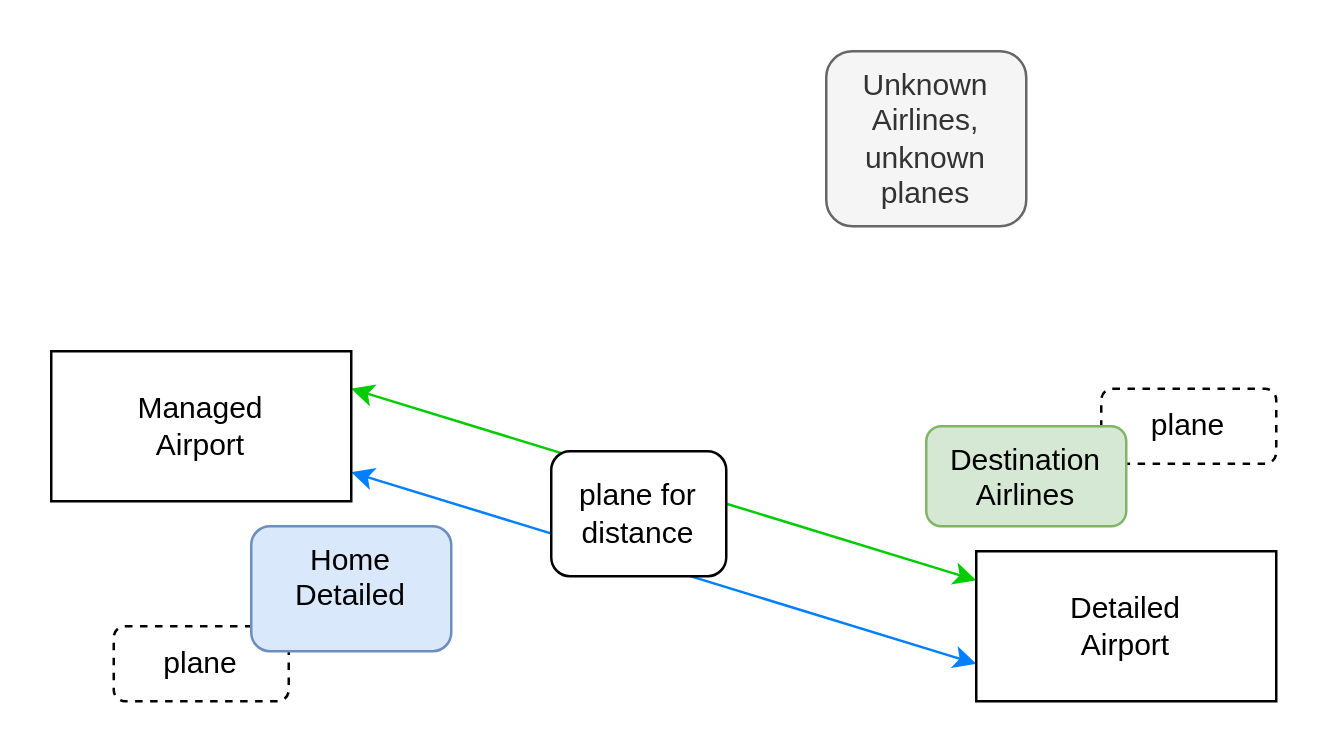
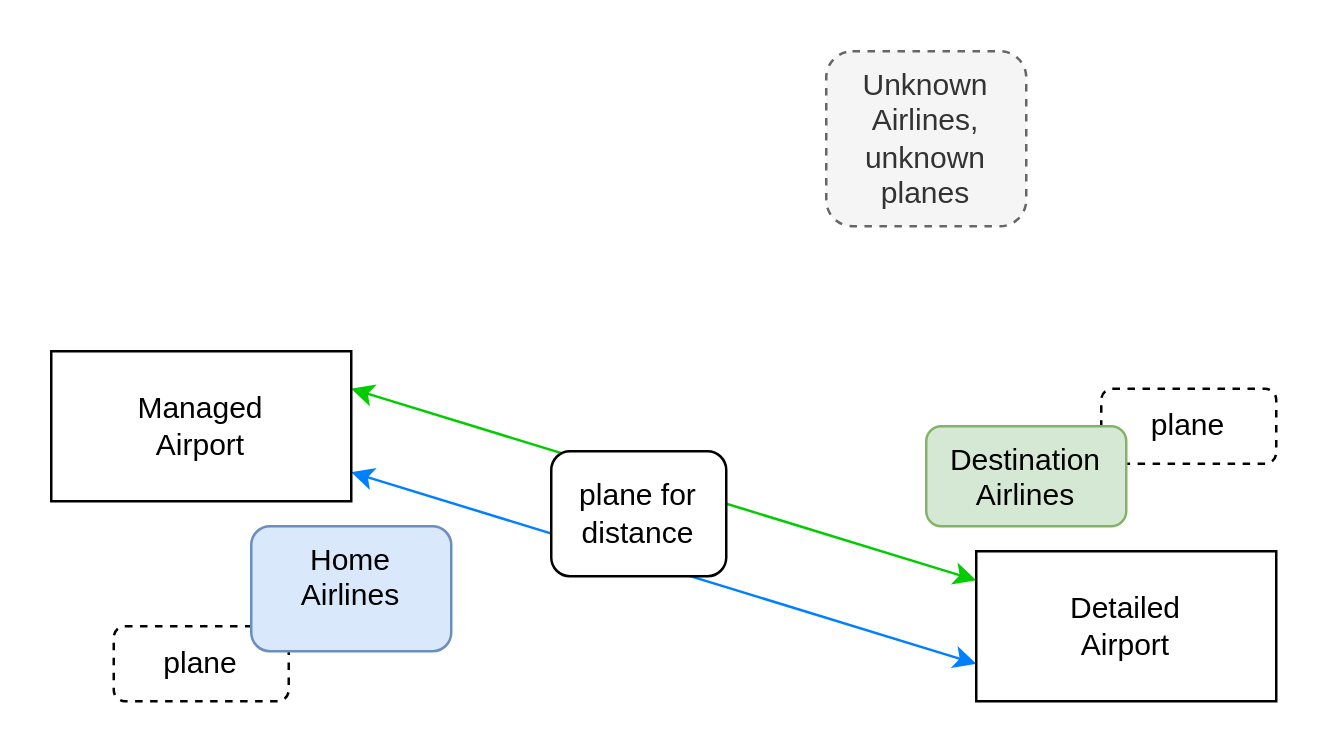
- <mxCell id="11" value="Unknown&lt;br&gt;Airlines,&lt;br&gt;unknown&lt;br&gt;planes" style="rounded=1;whiteSpace=wrap;html=1;verticalAlign=top;fontColor=#333333;fillColor=#f5f5f5;strokeColor=#666666;" parent="1" vertex="1"><mxGeometry x="330" y="20" width="80" height="70" as="geometry" /></mxCell>
+ <mxCell id="11" value="Unknown&lt;br&gt;Airlines,&lt;br&gt;unknown&lt;br&gt;planes" style="rounded=1;whiteSpace=wrap;html=1;verticalAlign=top;fontColor=#333333;fillColor=#f5f5f5;strokeColor=#666666;dashed=1;" parent="1" vertex="1"><mxGeometry x="330" y="20" width="80" height="70" as="geometry" /></mxCell>
- <mxCell id="9" value="Home&lt;br&gt;Detailed" style="rounded=1;whiteSpace=wrap;html=1;verticalAlign=top;fillColor=#dae8fc;strokeColor=#6c8ebf;" parent="1" vertex="1"><mxGeometry x="100" y="210" width="80" height="50" as="geometry" /></mxCell>
+ <mxCell id="9" value="Home&lt;br&gt;Airlines" style="rounded=1;whiteSpace=wrap;html=1;verticalAlign=top;fillColor=#dae8fc;strokeColor=#6c8ebf;" parent="1" vertex="1"><mxGeometry x="100" y="210" width="80" height="50" as="geometry" /></mxCell>
